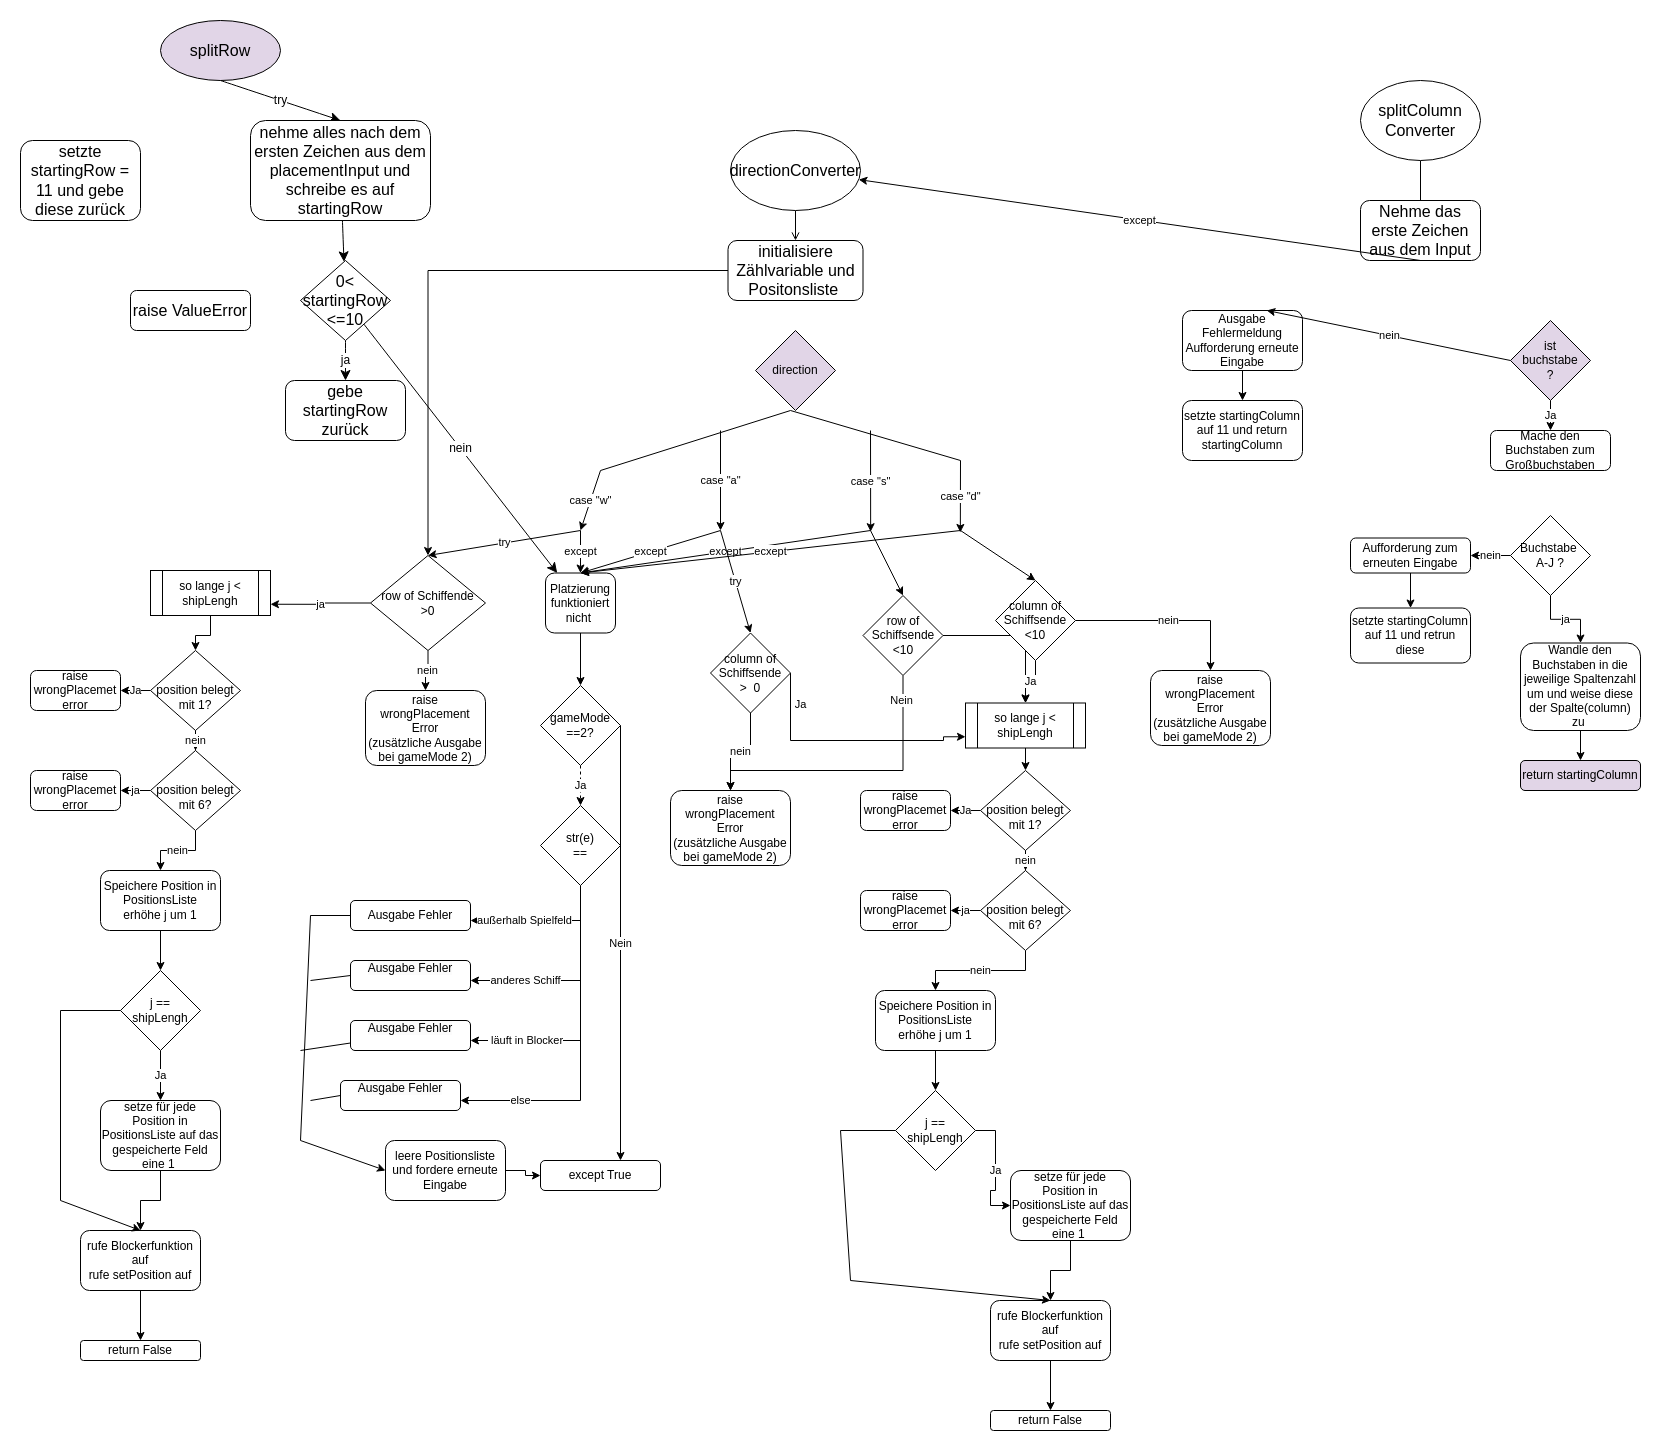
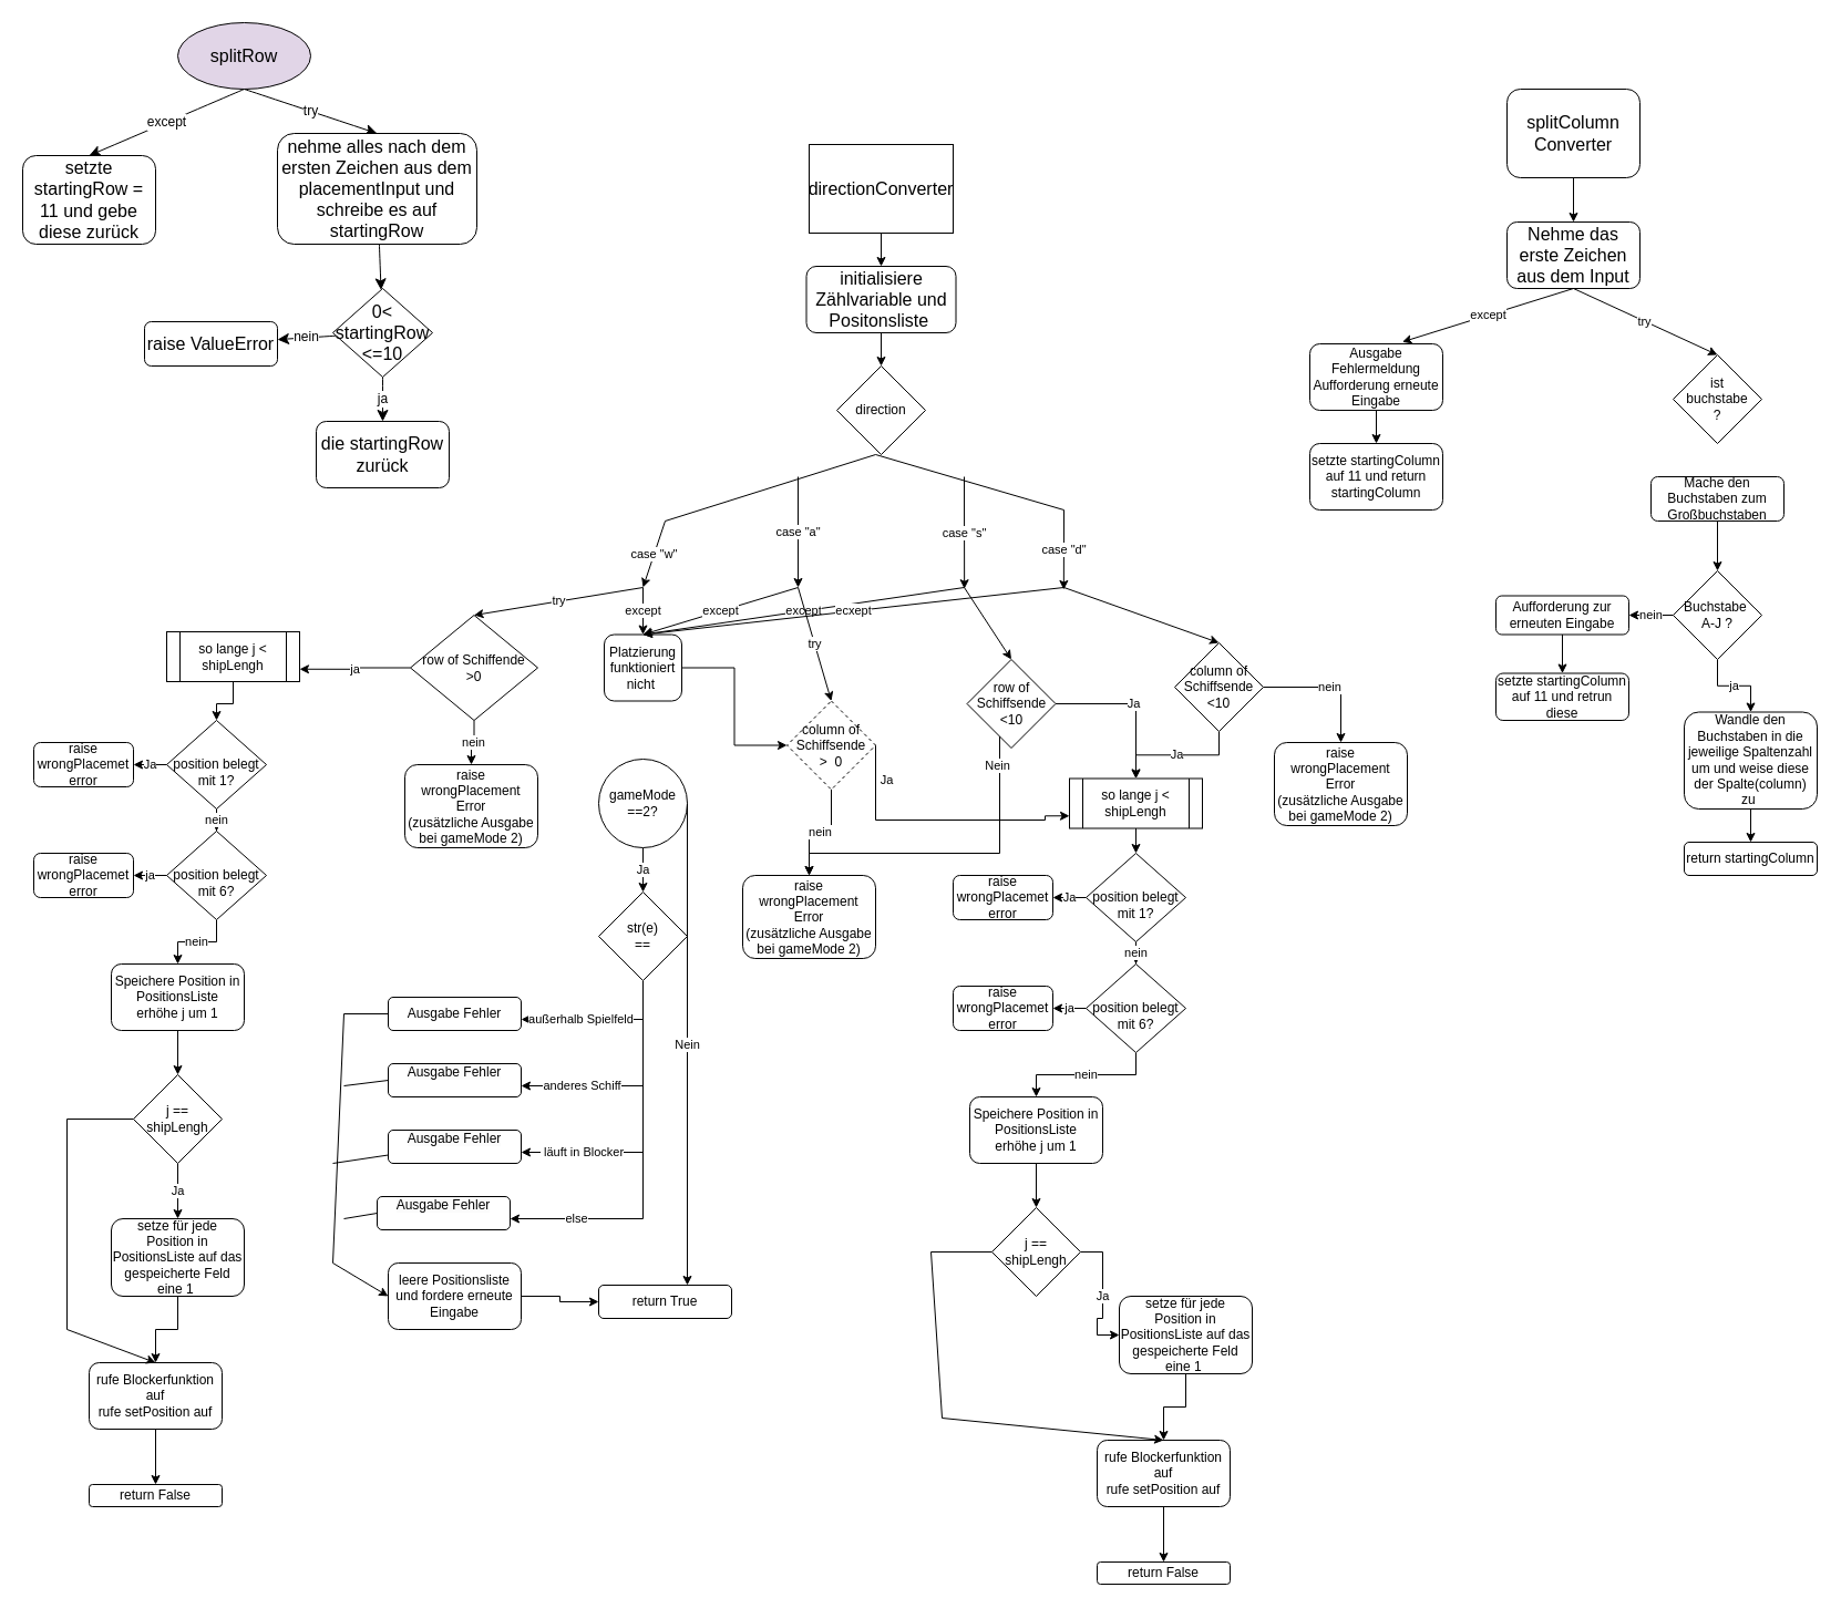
+ <mxCell id="7" value="except" style="endArrow=classic;html=1;rounded=0;fontSize=12;startSize=8;endSize=8;curved=1;exitX=0.5;exitY=1;exitDx=0;exitDy=0;entryX=0.5;entryY=0;entryDx=0;entryDy=0;" parent="1" source="4" target="16" edge="1"><mxGeometry width="50" height="50" relative="1" as="geometry"><mxPoint x="270" y="60" as="sourcePoint" /><mxPoint x="120" y="110" as="targetPoint" /></mxGeometry></mxCell>
- <mxCell id="6" value="splitColumn&lt;br&gt;Converter" style="ellipse;whiteSpace=wrap;html=1;fontSize=16;" parent="1" vertex="1"><mxGeometry x="1360" y="80" width="120" height="80" as="geometry" /></mxCell>
+ <mxCell id="6" value="splitColumn&lt;br&gt;Converter" style="whiteSpace=wrap;html=1;fontSize=16;rounded=1;" parent="1" vertex="1"><mxGeometry x="1360" y="80" width="120" height="80" as="geometry" /></mxCell>
- <mxCell id="3" value="directionConverter" style="ellipse;whiteSpace=wrap;html=1;fontSize=16;" parent="1" vertex="1"><mxGeometry x="730" y="130" width="130" height="80" as="geometry" /></mxCell>
+ <mxCell id="3" value="directionConverter" style="whiteSpace=wrap;html=1;fontSize=16;rounded=0;" parent="1" vertex="1"><mxGeometry x="730" y="130" width="130" height="80" as="geometry" /></mxCell>
- <mxCell id="5" value="" style="edgeStyle=orthogonalEdgeStyle;rounded=0;orthogonalLoop=1;jettySize=auto;html=1;endArrow=none;" parent="1" source="6" target="111" edge="1"><mxGeometry relative="1" as="geometry" /></mxCell>
+ <mxCell id="5" value="" style="edgeStyle=orthogonalEdgeStyle;rounded=0;orthogonalLoop=1;jettySize=auto;html=1;" parent="1" source="6" target="111" edge="1"><mxGeometry relative="1" as="geometry" /></mxCell>
- <mxCell id="112" value="except" style="endArrow=classic;html=1;rounded=0;exitX=0.5;exitY=1;exitDx=0;exitDy=0;" parent="1" source="111" target="3" edge="1"><mxGeometry width="50" height="50" relative="1" as="geometry"><mxPoint x="1270" y="470" as="sourcePoint" /><mxPoint x="1280" y="310" as="targetPoint" /></mxGeometry></mxCell>
+ <mxCell id="112" value="except" style="endArrow=classic;html=1;rounded=0;exitX=0.5;exitY=1;exitDx=0;exitDy=0;entryX=0.695;entryY=-0.028;entryDx=0;entryDy=0;entryPerimeter=0;" parent="1" source="111" target="115" edge="1"><mxGeometry width="50" height="50" relative="1" as="geometry"><mxPoint x="1270" y="470" as="sourcePoint" /><mxPoint x="1280" y="310" as="targetPoint" /></mxGeometry></mxCell>
- <mxCell id="2" value="" style="edgeStyle=orthogonalEdgeStyle;rounded=0;orthogonalLoop=1;jettySize=auto;html=1;endArrow=open;" parent="1" source="3" target="18" edge="1"><mxGeometry relative="1" as="geometry" /></mxCell>
+ <mxCell id="2" value="" style="edgeStyle=orthogonalEdgeStyle;rounded=0;orthogonalLoop=1;jettySize=auto;html=1;" parent="1" source="3" target="18" edge="1"><mxGeometry relative="1" as="geometry" /></mxCell>
- <mxCell id="17" value="" style="edgeStyle=orthogonalEdgeStyle;rounded=0;orthogonalLoop=1;jettySize=auto;html=1;" parent="1" source="18" target="52" edge="1"><mxGeometry relative="1" as="geometry" /></mxCell>
+ <mxCell id="17" value="" style="edgeStyle=orthogonalEdgeStyle;rounded=0;orthogonalLoop=1;jettySize=auto;html=1;" parent="1" source="18" target="19" edge="1"><mxGeometry relative="1" as="geometry" /></mxCell>
+ <mxCell id="113" value="try" style="endArrow=classic;html=1;rounded=0;exitX=0.5;exitY=1;exitDx=0;exitDy=0;entryX=0.5;entryY=0;entryDx=0;entryDy=0;" parent="1" source="111" target="119" edge="1"><mxGeometry x="-0.004" width="50" height="50" relative="1" as="geometry"><mxPoint x="1270" y="470" as="sourcePoint" /><mxPoint x="1560" y="320" as="targetPoint" /><mxPoint as="offset" /></mxGeometry></mxCell>
- <mxCell id="120" value="nein" style="endArrow=classic;html=1;rounded=0;exitX=0;exitY=0.5;exitDx=0;exitDy=0;entryX=0.702;entryY=-0.001;entryDx=0;entryDy=0;entryPerimeter=0;" parent="1" source="119" target="115" edge="1"><mxGeometry width="50" height="50" relative="1" as="geometry"><mxPoint x="1370" y="420" as="sourcePoint" /><mxPoint x="1420" y="370" as="targetPoint" /></mxGeometry></mxCell>
- <mxCell id="119" value="ist &lt;br&gt;buchstabe&lt;br&gt;?" style="rhombus;whiteSpace=wrap;html=1;fillColor=#e1d5e7;" parent="1" vertex="1"><mxGeometry x="1510" y="320" width="80" height="80" as="geometry" /></mxCell>
+ <mxCell id="119" value="ist &lt;br&gt;buchstabe&lt;br&gt;?" style="rhombus;whiteSpace=wrap;html=1;" parent="1" vertex="1"><mxGeometry x="1510" y="320" width="80" height="80" as="geometry" /></mxCell>
- <mxCell id="19" value="direction" style="rhombus;whiteSpace=wrap;html=1;fillColor=#e1d5e7;" parent="1" vertex="1"><mxGeometry x="755" y="330" width="80" height="80" as="geometry" /></mxCell>
+ <mxCell id="19" value="direction" style="rhombus;whiteSpace=wrap;html=1;" parent="1" vertex="1"><mxGeometry x="755" y="330" width="80" height="80" as="geometry" /></mxCell>
- <mxCell id="14" value="gebe startingRow zurück" style="rounded=1;whiteSpace=wrap;html=1;fontSize=16;" parent="1" vertex="1"><mxGeometry x="285" y="380" width="120" height="60" as="geometry" /></mxCell>
+ <mxCell id="14" value="die startingRow zurück" style="rounded=1;whiteSpace=wrap;html=1;fontSize=16;" parent="1" vertex="1"><mxGeometry x="285" y="380" width="120" height="60" as="geometry" /></mxCell>
- <mxCell id="118" value="Ja" style="edgeStyle=orthogonalEdgeStyle;rounded=0;orthogonalLoop=1;jettySize=auto;html=1;" parent="1" source="119" target="122" edge="1"><mxGeometry relative="1" as="geometry" /></mxCell>
- <mxCell id="12" value="nein" style="edgeStyle=none;curved=1;rounded=0;orthogonalLoop=1;jettySize=auto;html=1;fontSize=12;startSize=8;endSize=8;" parent="1" source="13" target="29" edge="1"><mxGeometry relative="1" as="geometry" /></mxCell>
+ <mxCell id="12" value="nein" style="edgeStyle=none;curved=1;rounded=0;orthogonalLoop=1;jettySize=auto;html=1;fontSize=12;startSize=8;endSize=8;" parent="1" source="13" target="15" edge="1"><mxGeometry relative="1" as="geometry" /></mxCell>
+ <mxCell id="121" value="" style="edgeStyle=orthogonalEdgeStyle;rounded=0;orthogonalLoop=1;jettySize=auto;html=1;" parent="1" source="122" target="127" edge="1"><mxGeometry relative="1" as="geometry" /></mxCell>
- <mxCell id="129" value="Aufforderung zum erneuten Eingabe" style="rounded=1;whiteSpace=wrap;html=1;" parent="1" vertex="1"><mxGeometry x="1350" y="537.5" width="120" height="35" as="geometry" /></mxCell>
+ <mxCell id="129" value="Aufforderung zur erneuten Eingabe" style="rounded=1;whiteSpace=wrap;html=1;" parent="1" vertex="1"><mxGeometry x="1350" y="537.5" width="120" height="35" as="geometry" /></mxCell>
- <mxCell id="104" value="column of Schiffsende &amp;lt;10" style="rhombus;whiteSpace=wrap;html=1;" parent="1" vertex="1"><mxGeometry x="995" y="580" width="80" height="80" as="geometry" /></mxCell>
+ <mxCell id="104" value="column of Schiffsende &amp;lt;10" style="rhombus;whiteSpace=wrap;html=1;" parent="1" vertex="1"><mxGeometry x="1060" y="580" width="80" height="80" as="geometry" /></mxCell>
- <mxCell id="101" value="row of Schiffsende &amp;lt;10" style="rhombus;whiteSpace=wrap;html=1;" parent="1" vertex="1"><mxGeometry x="862.5" y="595" width="80" height="80" as="geometry" /></mxCell>
+ <mxCell id="101" value="row of Schiffsende &amp;lt;10" style="rhombus;whiteSpace=wrap;html=1;" parent="1" vertex="1"><mxGeometry x="872.5" y="595" width="80" height="80" as="geometry" /></mxCell>
- <mxCell id="130" value="setzte startingColumn auf 11 und retrun diese" style="rounded=1;whiteSpace=wrap;html=1;" parent="1" vertex="1"><mxGeometry x="1350" y="607.5" width="120" height="55" as="geometry" /></mxCell>
+ <mxCell id="130" value="setzte startingColumn auf 11 und retrun diese" style="rounded=1;whiteSpace=wrap;html=1;" parent="1" vertex="1"><mxGeometry x="1350" y="607.5" width="120" height="42.5" as="geometry" /></mxCell>
- <mxCell id="28" value="" style="edgeStyle=orthogonalEdgeStyle;rounded=0;orthogonalLoop=1;jettySize=auto;html=1;" parent="1" source="29" target="31" edge="1"><mxGeometry relative="1" as="geometry" /></mxCell>
+ <mxCell id="28" value="" style="edgeStyle=orthogonalEdgeStyle;rounded=0;orthogonalLoop=1;jettySize=auto;html=1;" parent="1" source="29" target="98" edge="1"><mxGeometry relative="1" as="geometry" /></mxCell>
- <mxCell id="98" value="column of&lt;br&gt;Schiffsende&lt;br&gt;&amp;gt;&amp;nbsp; 0" style="rhombus;whiteSpace=wrap;html=1;" parent="1" vertex="1"><mxGeometry x="710" y="632.5" width="80" height="80" as="geometry" /></mxCell>
+ <mxCell id="98" value="column of&lt;br&gt;Schiffsende&lt;br&gt;&amp;gt;&amp;nbsp; 0" style="rhombus;whiteSpace=wrap;html=1;dashed=1;" parent="1" vertex="1"><mxGeometry x="710" y="632.5" width="80" height="80" as="geometry" /></mxCell>
- <mxCell id="31" value="gameMode ==2?" style="rhombus;whiteSpace=wrap;html=1;" parent="1" vertex="1"><mxGeometry x="540" y="685" width="80" height="80" as="geometry" /></mxCell>
+ <mxCell id="31" value="gameMode ==2?" style="ellipse;whiteSpace=wrap;html=1;" parent="1" vertex="1"><mxGeometry x="540" y="685" width="80" height="80" as="geometry" /></mxCell>
- <mxCell id="27" value="Ja" style="edgeStyle=orthogonalEdgeStyle;rounded=0;orthogonalLoop=1;jettySize=auto;html=1;exitX=0.5;exitY=1;exitDx=0;exitDy=0;dashed=1;" parent="1" source="31" target="30" edge="1"><mxGeometry relative="1" as="geometry"><mxPoint x="520" y="775" as="sourcePoint" /><Array as="points"><mxPoint x="580" y="790" /><mxPoint x="580" y="790" /></Array></mxGeometry></mxCell>
+ <mxCell id="27" value="Ja" style="edgeStyle=orthogonalEdgeStyle;rounded=0;orthogonalLoop=1;jettySize=auto;html=1;exitX=0.5;exitY=1;exitDx=0;exitDy=0;" parent="1" source="31" target="30" edge="1"><mxGeometry relative="1" as="geometry"><mxPoint x="520" y="775" as="sourcePoint" /><Array as="points"><mxPoint x="580" y="790" /><mxPoint x="580" y="790" /></Array></mxGeometry></mxCell>
- <mxCell id="131" value="return startingColumn" style="rounded=1;whiteSpace=wrap;html=1;fillColor=#e1d5e7;" parent="1" vertex="1"><mxGeometry x="1520" y="760" width="120" height="30" as="geometry" /></mxCell>
+ <mxCell id="131" value="return startingColumn" style="rounded=1;whiteSpace=wrap;html=1;" parent="1" vertex="1"><mxGeometry x="1520" y="760" width="120" height="30" as="geometry" /></mxCell>
- <mxCell id="38" value="leere Positionsliste und fordere erneute Eingabe" style="rounded=1;whiteSpace=wrap;html=1;" parent="1" vertex="1"><mxGeometry x="385" y="1140" width="120" height="60" as="geometry" /></mxCell>
+ <mxCell id="38" value="leere Positionsliste und fordere erneute Eingabe" style="rounded=1;whiteSpace=wrap;html=1;" parent="1" vertex="1"><mxGeometry x="350" y="1140" width="120" height="60" as="geometry" /></mxCell>
- <mxCell id="49" value="except True" style="rounded=1;whiteSpace=wrap;html=1;" parent="1" vertex="1"><mxGeometry x="540" y="1160" width="120" height="30" as="geometry" /></mxCell>
+ <mxCell id="49" value="return True" style="rounded=1;whiteSpace=wrap;html=1;" parent="1" vertex="1"><mxGeometry x="540" y="1160" width="120" height="30" as="geometry" /></mxCell>
